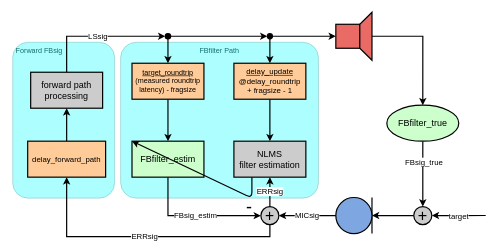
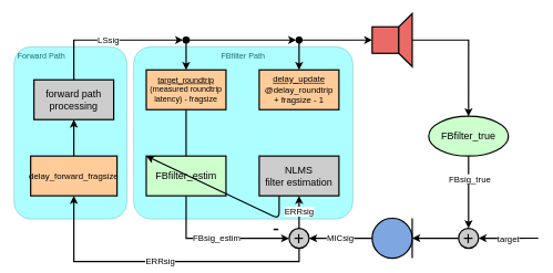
- <mxCell id="2" value="&amp;nbsp;Forward FBsig" style="rounded=1;whiteSpace=wrap;html=1;shadow=0;fontColor=#166E6E;strokeColor=#166E6E;fillColor=#33FFFF;gradientColor=none;gradientDirection=radial;opacity=40;verticalAlign=top;align=left;" parent="1" vertex="1"><mxGeometry x="20" y="70" width="170" height="260" as="geometry" /></mxCell>
+ <mxCell id="2" value="&amp;nbsp;Forward Path" style="rounded=1;whiteSpace=wrap;html=1;shadow=0;fontColor=#166E6E;strokeColor=#166E6E;fillColor=#33FFFF;gradientColor=none;gradientDirection=radial;opacity=40;verticalAlign=top;align=left;" parent="1" vertex="1"><mxGeometry x="20" y="70" width="170" height="260" as="geometry" /></mxCell>
- <mxCell id="25" style="edgeStyle=orthogonalEdgeStyle;rounded=0;orthogonalLoop=1;jettySize=auto;html=1;entryX=0.5;entryY=0;entryDx=0;entryDy=0;startArrow=none;startFill=0;endArrow=classic;endFill=1;strokeWidth=2;" parent="1" source="26" target="27" edge="1"><mxGeometry relative="1" as="geometry" /></mxCell>
- <mxCell id="28" style="edgeStyle=orthogonalEdgeStyle;rounded=0;orthogonalLoop=1;jettySize=auto;html=1;entryX=0.5;entryY=0;entryDx=0;entryDy=0;startArrow=none;startFill=0;endArrow=classic;endFill=1;strokeWidth=2;" parent="1" source="29" target="32" edge="1"><mxGeometry relative="1" as="geometry" /></mxCell>
+ <mxCell id="28" style="edgeStyle=orthogonalEdgeStyle;rounded=0;orthogonalLoop=1;jettySize=auto;html=1;entryX=0.5;entryY=0;entryDx=0;entryDy=0;startArrow=none;startFill=0;endArrow=none;endFill=1;strokeWidth=2;" parent="1" source="29" target="32" edge="1"><mxGeometry relative="1" as="geometry" /></mxCell>
- <mxCell id="22" value="&lt;font style=&quot;font-size: 13px&quot;&gt;delay_forward_path&lt;/font&gt;" style="rounded=0;whiteSpace=wrap;html=1;strokeColor=#000000;strokeWidth=2;fillColor=#FFCC99;" parent="1" vertex="1"><mxGeometry x="45" y="235" width="130" height="60" as="geometry" /></mxCell>
+ <mxCell id="22" value="&lt;font style=&quot;font-size: 13px&quot;&gt;delay_forward_fragsize&lt;/font&gt;" style="rounded=0;whiteSpace=wrap;html=1;strokeColor=#000000;strokeWidth=2;fillColor=#FFCC99;" parent="1" vertex="1"><mxGeometry x="45" y="235" width="130" height="60" as="geometry" /></mxCell>
